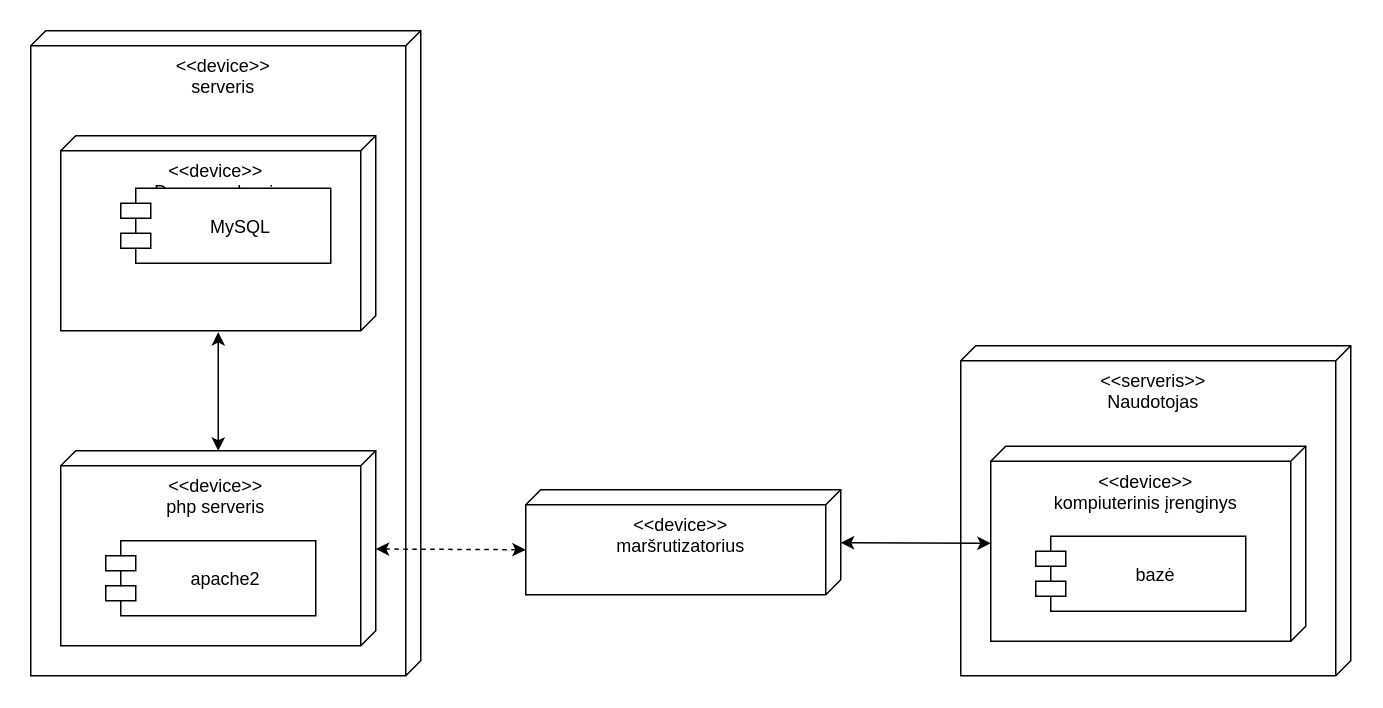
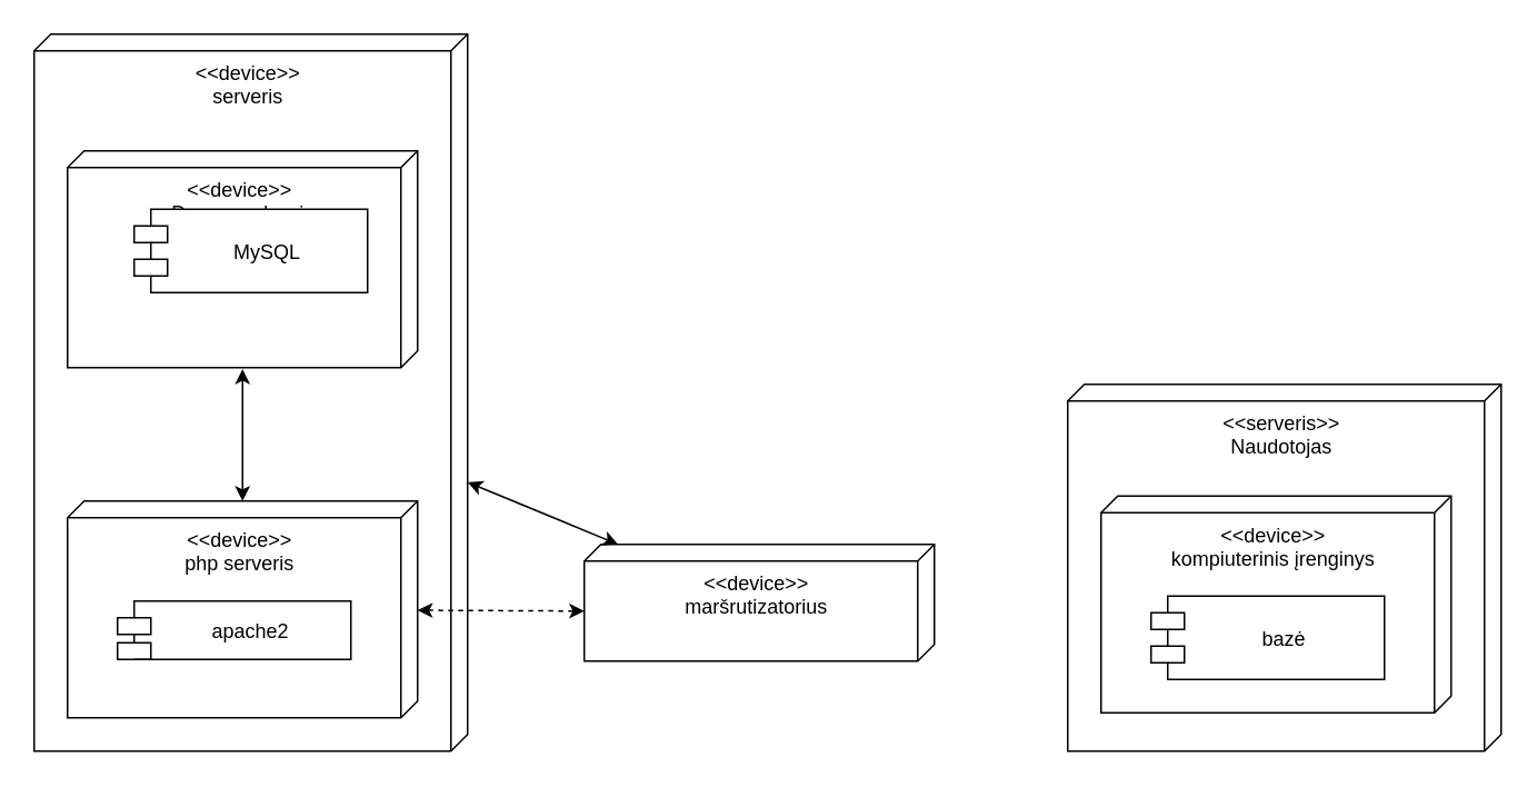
- <mxCell id="17" value="" style="edgeStyle=none;html=1;startArrow=classic;startFill=1;" edge="1" parent="1" source="3" target="15"><mxGeometry relative="1" as="geometry" /></mxCell>
+ <mxCell id="17" value="" style="edgeStyle=none;html=1;startArrow=classic;startFill=1;" edge="1" parent="1" source="3" target="2"><mxGeometry relative="1" as="geometry" /></mxCell>
- <mxCell id="6" value="apache2" style="shape=module;align=left;spacingLeft=20;align=center;verticalAlign=middle;" vertex="1" parent="4"><mxGeometry x="30" y="60" width="140" height="50" as="geometry" /></mxCell>
+ <mxCell id="6" value="apache2" style="shape=module;align=left;spacingLeft=20;align=center;verticalAlign=middle;" vertex="1" parent="4"><mxGeometry x="30" y="60" width="140" height="35" as="geometry" /></mxCell>
